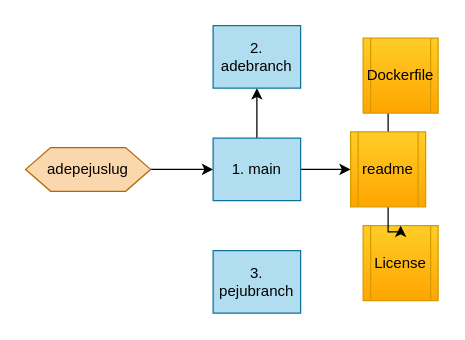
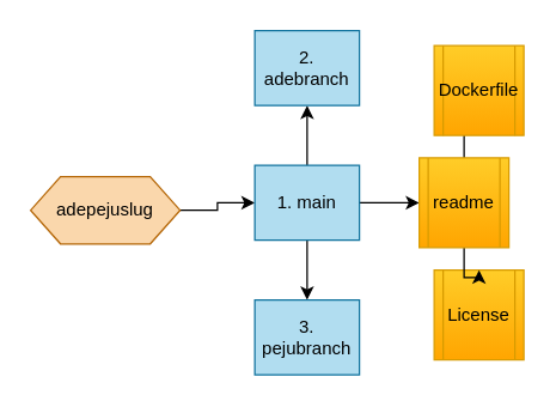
- <mxCell id="4" value="adepejuslug" style="shape=hexagon;perimeter=hexagonPerimeter2;whiteSpace=wrap;html=1;fixedSize=1;fillColor=#fad7ac;strokeColor=#b46504;" parent="1" vertex="1"><mxGeometry x="20" y="117.5" width="100" height="35" as="geometry" /></mxCell>
+ <mxCell id="4" value="adepejuslug" style="shape=hexagon;perimeter=hexagonPerimeter2;whiteSpace=wrap;html=1;fixedSize=1;fillColor=#fad7ac;strokeColor=#b46504;" parent="1" vertex="1"><mxGeometry x="20" y="117.5" width="100" height="45" as="geometry" /></mxCell>
+ <mxCell id="7" value="" style="edgeStyle=orthogonalEdgeStyle;rounded=0;orthogonalLoop=1;jettySize=auto;html=1;" parent="1" source="10" target="11" edge="1"><mxGeometry relative="1" as="geometry" /></mxCell>
